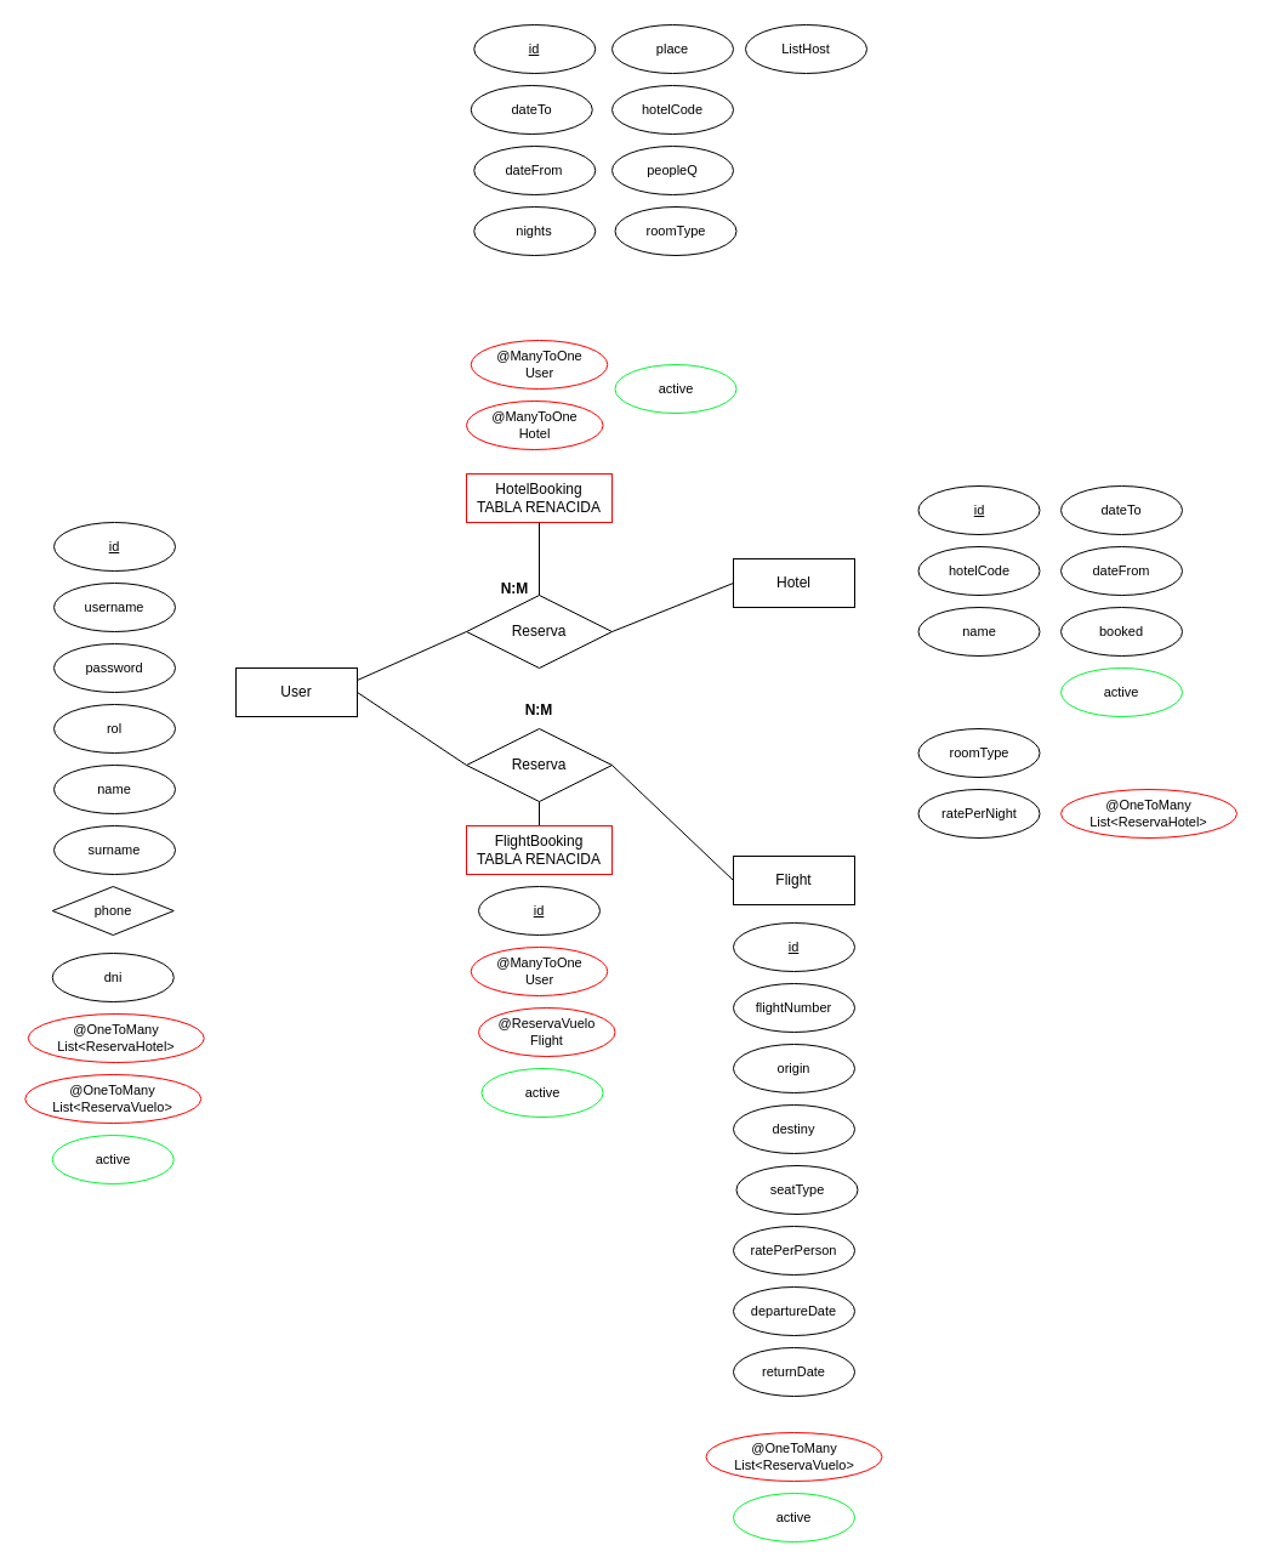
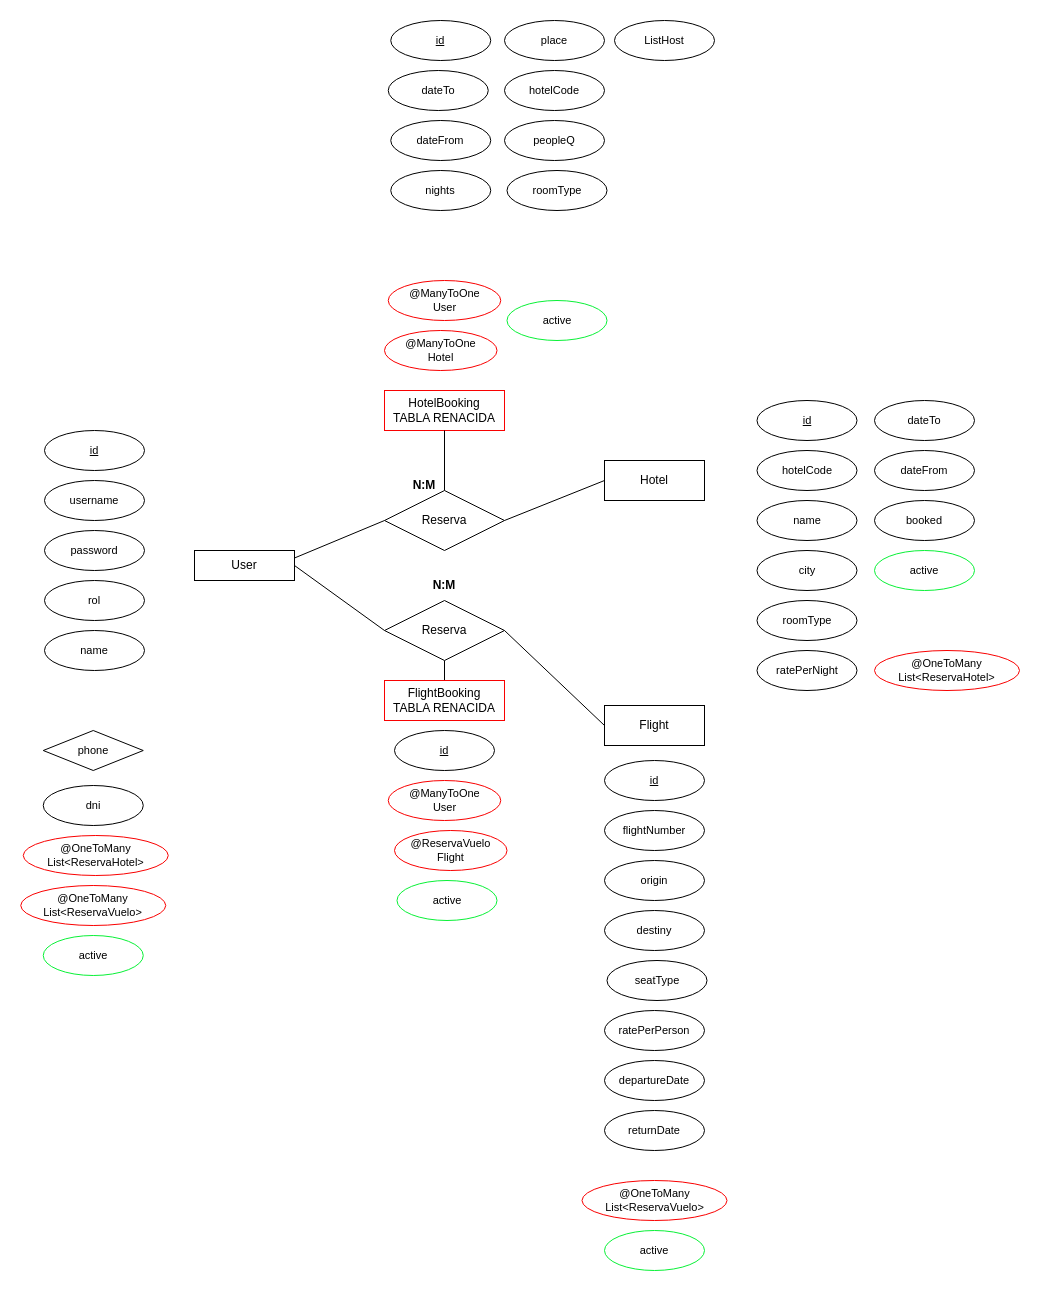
- <mxCell id="3" value="User" style="whiteSpace=wrap;html=1;align=center;" vertex="1" parent="1"><mxGeometry x="194" y="550" width="100" height="40" as="geometry" /></mxCell>
+ <mxCell id="3" value="User" style="whiteSpace=wrap;html=1;align=center;" vertex="1" parent="1"><mxGeometry x="194" y="550" width="100" height="30" as="geometry" /></mxCell>
+ <mxCell id="42" value="city" style="ellipse;whiteSpace=wrap;html=1;align=center;fontFamily=Helvetica;fontSize=11;fontColor=default;labelBackgroundColor=default;" vertex="1" parent="1"><mxGeometry x="756.5" y="550" width="100" height="40" as="geometry" /></mxCell>
- <mxCell id="62" value="surname" style="ellipse;whiteSpace=wrap;html=1;align=center;fontFamily=Helvetica;fontSize=11;fontColor=default;labelBackgroundColor=default;" vertex="1" parent="1"><mxGeometry x="44" y="680" width="100" height="40" as="geometry" /></mxCell>
